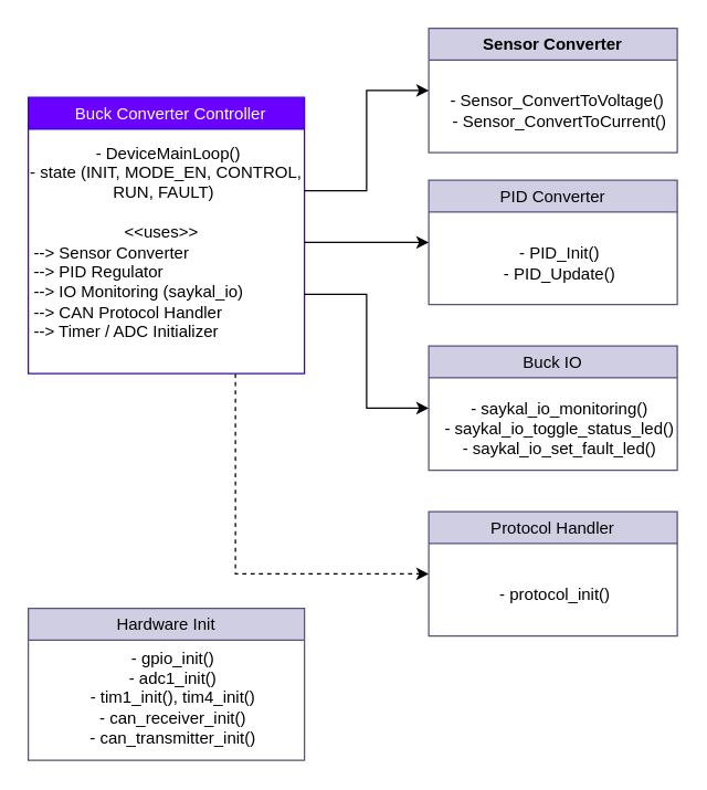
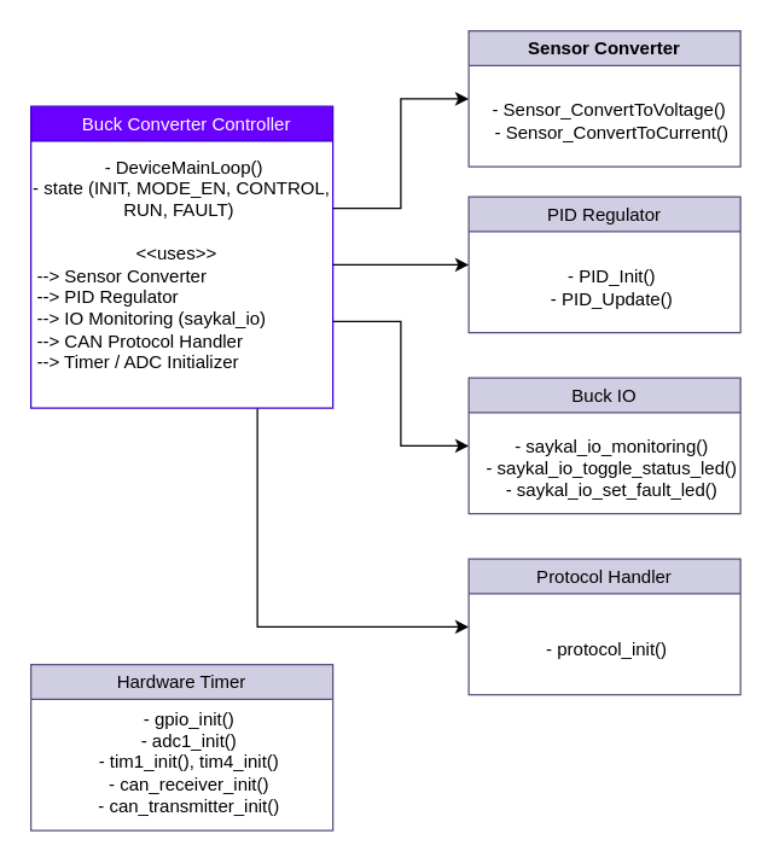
- <mxCell id="7" value="&lt;span style=&quot;font-weight: 400;&quot;&gt;PID Converter&lt;/span&gt;" style="swimlane;whiteSpace=wrap;html=1;fillColor=#d0cee2;strokeColor=#56517e;" vertex="1" parent="1"><mxGeometry x="310" y="130" width="180" height="90" as="geometry" /></mxCell>
+ <mxCell id="7" value="&lt;span style=&quot;font-weight: 400;&quot;&gt;PID Regulator&lt;/span&gt;" style="swimlane;whiteSpace=wrap;html=1;fillColor=#d0cee2;strokeColor=#56517e;" vertex="1" parent="1"><mxGeometry x="310" y="130" width="180" height="90" as="geometry" /></mxCell>
- <mxCell id="2" style="edgeStyle=orthogonalEdgeStyle;rounded=0;orthogonalLoop=1;jettySize=auto;html=1;exitX=0.75;exitY=1;exitDx=0;exitDy=0;entryX=0;entryY=0.25;entryDx=0;entryDy=0;dashed=1;" edge="1" parent="1" source="3" target="12"><mxGeometry relative="1" as="geometry" /></mxCell>
+ <mxCell id="2" style="edgeStyle=orthogonalEdgeStyle;rounded=0;orthogonalLoop=1;jettySize=auto;html=1;exitX=0.75;exitY=1;exitDx=0;exitDy=0;entryX=0;entryY=0.25;entryDx=0;entryDy=0;" edge="1" parent="1" source="3" target="12"><mxGeometry relative="1" as="geometry" /></mxCell>
- <mxCell id="13" value="&lt;span style=&quot;font-weight: 400;&quot;&gt;Hardware Init&lt;/span&gt;" style="swimlane;whiteSpace=wrap;html=1;fillColor=#d0cee2;strokeColor=#56517e;" vertex="1" parent="1"><mxGeometry x="20" y="440" width="200" height="110" as="geometry" /></mxCell>
+ <mxCell id="13" value="&lt;span style=&quot;font-weight: 400;&quot;&gt;Hardware Timer&lt;/span&gt;" style="swimlane;whiteSpace=wrap;html=1;fillColor=#d0cee2;strokeColor=#56517e;" vertex="1" parent="1"><mxGeometry x="20" y="440" width="200" height="110" as="geometry" /></mxCell>
